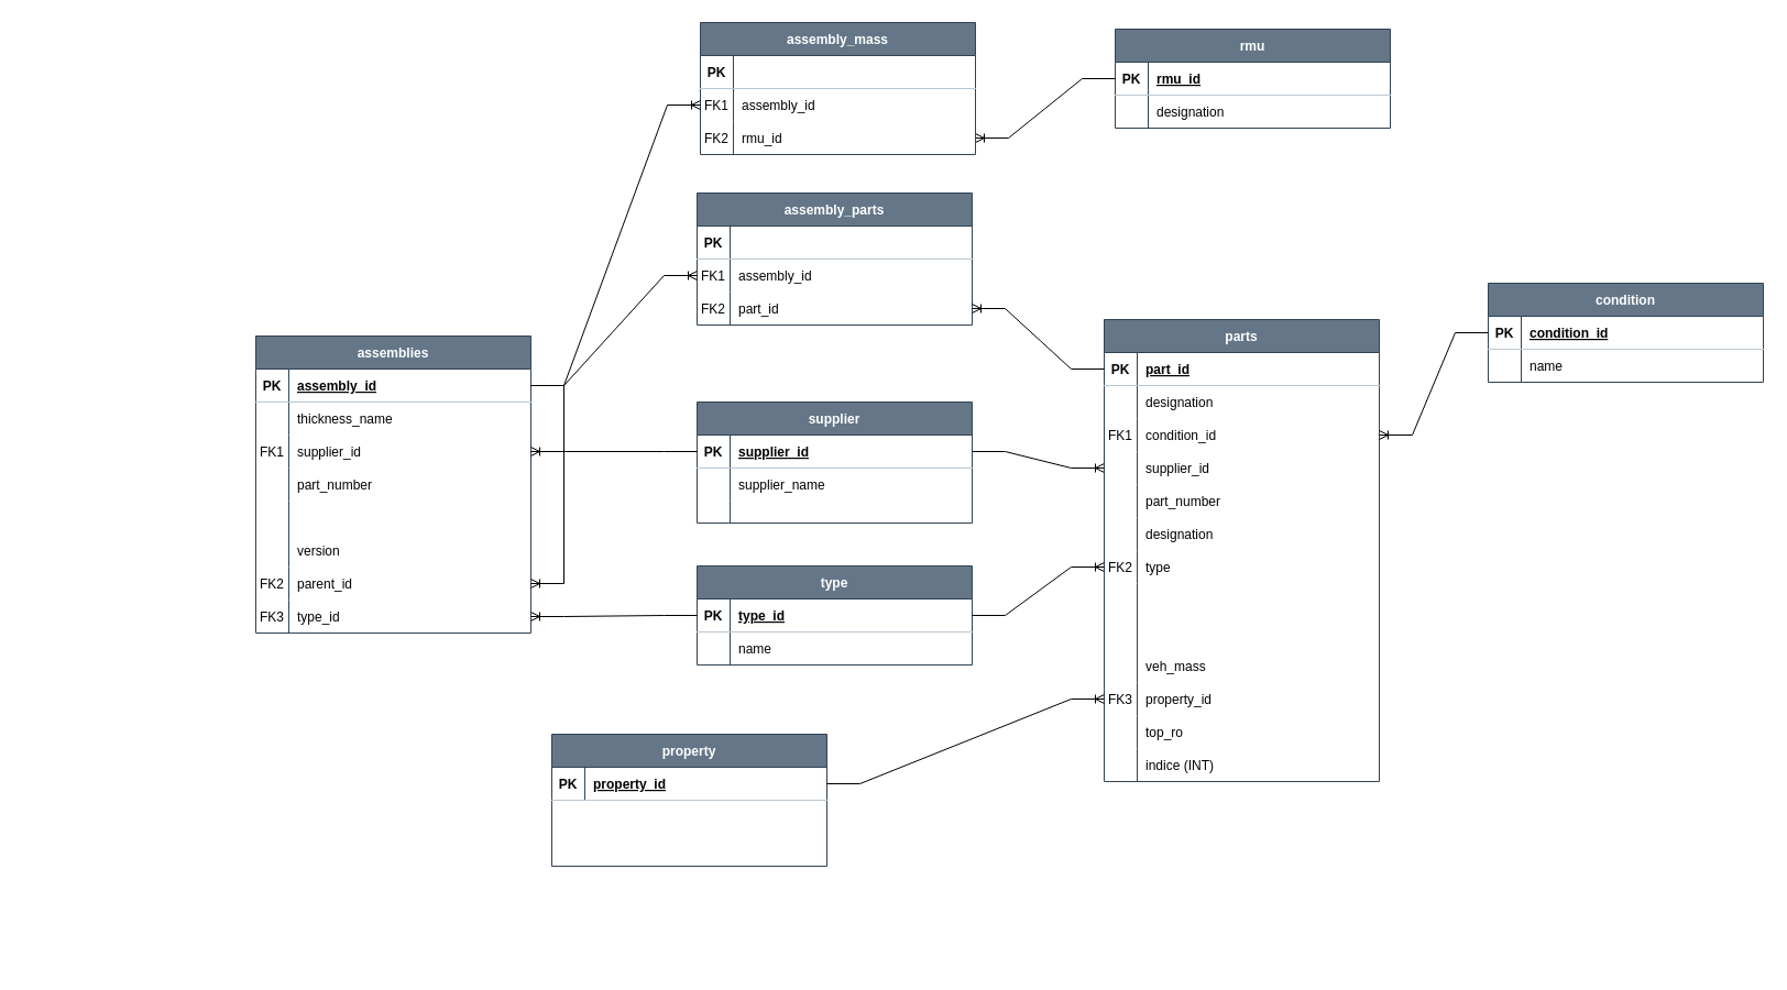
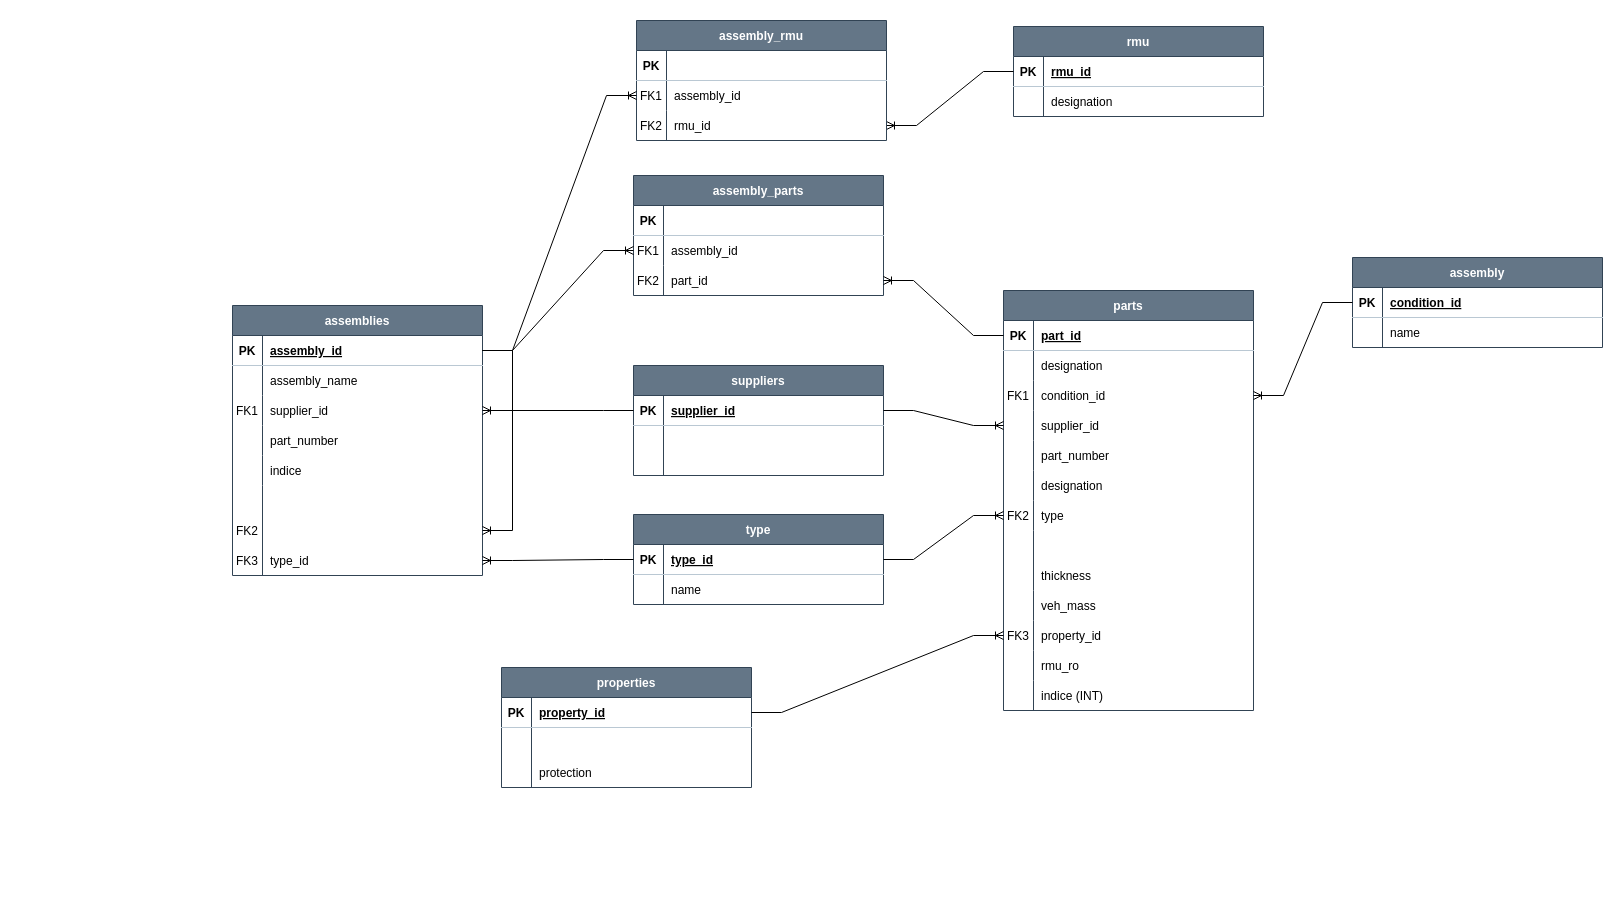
- <mxCell id="125" value="assembly_mass" style="shape=table;startSize=30;container=1;collapsible=1;childLayout=tableLayout;fixedRows=1;rowLines=0;fontStyle=1;align=center;resizeLast=1;fillColor=#647687;strokeColor=#314354;fontColor=#ffffff;rounded=0;labelBackgroundColor=none;" vertex="1" parent="1"><mxGeometry x="636" y="20" width="250" height="120" as="geometry" /></mxCell>
+ <mxCell id="125" value="assembly_rmu" style="shape=table;startSize=30;container=1;collapsible=1;childLayout=tableLayout;fixedRows=1;rowLines=0;fontStyle=1;align=center;resizeLast=1;fillColor=#647687;strokeColor=#314354;fontColor=#ffffff;rounded=0;labelBackgroundColor=none;" vertex="1" parent="1"><mxGeometry x="636" y="20" width="250" height="120" as="geometry" /></mxCell>
- <mxCell id="105" value="condition" style="shape=table;startSize=30;container=1;collapsible=1;childLayout=tableLayout;fixedRows=1;rowLines=0;fontStyle=1;align=center;resizeLast=1;fillColor=#647687;strokeColor=#314354;rounded=0;labelBackgroundColor=none;fontColor=#ffffff;" vertex="1" parent="1"><mxGeometry x="1352" y="257" width="250" height="90" as="geometry" /></mxCell>
+ <mxCell id="105" value="assembly" style="shape=table;startSize=30;container=1;collapsible=1;childLayout=tableLayout;fixedRows=1;rowLines=0;fontStyle=1;align=center;resizeLast=1;fillColor=#647687;strokeColor=#314354;rounded=0;labelBackgroundColor=none;fontColor=#ffffff;" vertex="1" parent="1"><mxGeometry x="1352" y="257" width="250" height="90" as="geometry" /></mxCell>
- <mxCell id="57" value="thickness_name" style="shape=partialRectangle;overflow=hidden;connectable=0;fillColor=none;top=0;left=0;bottom=0;right=0;align=left;spacingLeft=6;rounded=0;labelBackgroundColor=none;strokeColor=#BAC8D3;fontColor=#000000;" parent="55" vertex="1"><mxGeometry x="30" width="220" height="30" as="geometry"><mxRectangle width="220" height="30" as="alternateBounds" /></mxGeometry></mxCell>
+ <mxCell id="57" value="assembly_name" style="shape=partialRectangle;overflow=hidden;connectable=0;fillColor=none;top=0;left=0;bottom=0;right=0;align=left;spacingLeft=6;rounded=0;labelBackgroundColor=none;strokeColor=#BAC8D3;fontColor=#000000;" parent="55" vertex="1"><mxGeometry x="30" width="220" height="30" as="geometry"><mxRectangle width="220" height="30" as="alternateBounds" /></mxGeometry></mxCell>
- <mxCell id="41" value="supplier" style="shape=table;startSize=30;container=1;collapsible=1;childLayout=tableLayout;fixedRows=1;rowLines=0;fontStyle=1;align=center;resizeLast=1;fillColor=#647687;strokeColor=#314354;fontColor=#ffffff;rounded=0;labelBackgroundColor=none;" parent="1" vertex="1"><mxGeometry x="633" y="365" width="250" height="110" as="geometry" /></mxCell>
+ <mxCell id="41" value="suppliers" style="shape=table;startSize=30;container=1;collapsible=1;childLayout=tableLayout;fixedRows=1;rowLines=0;fontStyle=1;align=center;resizeLast=1;fillColor=#647687;strokeColor=#314354;fontColor=#ffffff;rounded=0;labelBackgroundColor=none;" parent="1" vertex="1"><mxGeometry x="633" y="365" width="250" height="110" as="geometry" /></mxCell>
- <mxCell id="47" value="supplier_name" style="shape=partialRectangle;overflow=hidden;connectable=0;fillColor=none;top=0;left=0;bottom=0;right=0;align=left;spacingLeft=6;rounded=0;labelBackgroundColor=none;strokeColor=#BAC8D3;fontColor=#000000;" parent="45" vertex="1"><mxGeometry x="30" width="220" height="30" as="geometry"><mxRectangle width="220" height="30" as="alternateBounds" /></mxGeometry></mxCell>
+ <mxCell id="66" value="indice" style="shape=partialRectangle;overflow=hidden;connectable=0;fillColor=none;top=0;left=0;bottom=0;right=0;align=left;spacingLeft=6;rounded=0;labelBackgroundColor=none;strokeColor=#BAC8D3;fontColor=#000000;" vertex="1" parent="64"><mxGeometry x="30" width="220" height="30" as="geometry"><mxRectangle width="220" height="30" as="alternateBounds" /></mxGeometry></mxCell>
- <mxCell id="69" value="version" style="shape=partialRectangle;overflow=hidden;connectable=0;fillColor=none;top=0;left=0;bottom=0;right=0;align=left;spacingLeft=6;rounded=0;labelBackgroundColor=none;strokeColor=#BAC8D3;fontColor=#000000;" vertex="1" parent="67"><mxGeometry x="30" width="220" height="30" as="geometry"><mxRectangle width="220" height="30" as="alternateBounds" /></mxGeometry></mxCell>
- <mxCell id="72" value="parent_id" style="shape=partialRectangle;overflow=hidden;connectable=0;fillColor=none;top=0;left=0;bottom=0;right=0;align=left;spacingLeft=6;rounded=0;labelBackgroundColor=none;strokeColor=#BAC8D3;fontColor=#000000;" vertex="1" parent="70"><mxGeometry x="30" width="220" height="30" as="geometry"><mxRectangle width="220" height="30" as="alternateBounds" /></mxGeometry></mxCell>
+ <mxCell id="28" value="thickness" style="shape=partialRectangle;overflow=hidden;connectable=0;fillColor=none;top=0;left=0;bottom=0;right=0;align=left;spacingLeft=6;rounded=0;labelBackgroundColor=none;strokeColor=#BAC8D3;fontColor=#000000;" vertex="1" parent="26"><mxGeometry x="30" width="220" height="30" as="geometry"><mxRectangle width="220" height="30" as="alternateBounds" /></mxGeometry></mxCell>
- <mxCell id="37" value="top_ro " style="shape=partialRectangle;overflow=hidden;connectable=0;fillColor=none;top=0;left=0;bottom=0;right=0;align=left;spacingLeft=6;rounded=0;labelBackgroundColor=none;strokeColor=#BAC8D3;fontColor=#000000;" vertex="1" parent="35"><mxGeometry x="30" width="220" height="30" as="geometry"><mxRectangle width="220" height="30" as="alternateBounds" /></mxGeometry></mxCell>
+ <mxCell id="37" value="rmu_ro " style="shape=partialRectangle;overflow=hidden;connectable=0;fillColor=none;top=0;left=0;bottom=0;right=0;align=left;spacingLeft=6;rounded=0;labelBackgroundColor=none;strokeColor=#BAC8D3;fontColor=#000000;" vertex="1" parent="35"><mxGeometry x="30" width="220" height="30" as="geometry"><mxRectangle width="220" height="30" as="alternateBounds" /></mxGeometry></mxCell>
- <mxCell id="113" value="property" style="shape=table;startSize=30;container=1;collapsible=1;childLayout=tableLayout;fixedRows=1;rowLines=0;fontStyle=1;align=center;resizeLast=1;fillColor=#647687;strokeColor=#314354;fontColor=#ffffff;rounded=0;labelBackgroundColor=none;" vertex="1" parent="1"><mxGeometry x="501" y="667" width="250" height="120" as="geometry" /></mxCell>
+ <mxCell id="113" value="properties" style="shape=table;startSize=30;container=1;collapsible=1;childLayout=tableLayout;fixedRows=1;rowLines=0;fontStyle=1;align=center;resizeLast=1;fillColor=#647687;strokeColor=#314354;fontColor=#ffffff;rounded=0;labelBackgroundColor=none;" vertex="1" parent="1"><mxGeometry x="501" y="667" width="250" height="120" as="geometry" /></mxCell>
+ <mxCell id="121" value="protection" style="shape=partialRectangle;overflow=hidden;connectable=0;fillColor=none;top=0;left=0;bottom=0;right=0;align=left;spacingLeft=6;rounded=0;labelBackgroundColor=none;strokeColor=#BAC8D3;fontColor=#000000;" vertex="1" parent="119"><mxGeometry x="30" width="220" height="30" as="geometry"><mxRectangle width="220" height="30" as="alternateBounds" /></mxGeometry></mxCell>
